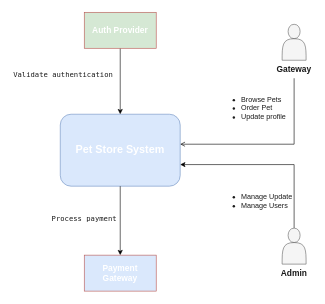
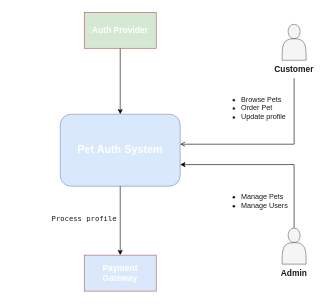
- <mxCell id="16" value="&lt;h3&gt;&lt;font color=&quot;#1a1a1a&quot;&gt;Gateway&lt;/font&gt;&lt;/h3&gt;" style="text;html=1;strokeColor=none;fillColor=none;align=center;verticalAlign=middle;whiteSpace=wrap;rounded=0;fontColor=#FFFFFF;" vertex="1" parent="14"><mxGeometry y="60" width="60" height="30" as="geometry" /></mxCell>
+ <mxCell id="16" value="&lt;h3&gt;&lt;font color=&quot;#1a1a1a&quot;&gt;Customer&lt;/font&gt;&lt;/h3&gt;" style="text;html=1;strokeColor=none;fillColor=none;align=center;verticalAlign=middle;whiteSpace=wrap;rounded=0;fontColor=#FFFFFF;" vertex="1" parent="14"><mxGeometry y="60" width="60" height="30" as="geometry" /></mxCell>
- <mxCell id="8" value="&lt;p style=&quot;line-height: 1.2;&quot;&gt;&lt;/p&gt;&lt;pre&gt;&lt;font color=&quot;#1a1a1a&quot;&gt;Validate &lt;/font&gt;&lt;font color=&quot;#1a1a1a&quot;&gt;authentication&lt;/font&gt;&lt;/pre&gt;&lt;p&gt;&lt;/p&gt;" style="text;html=1;align=left;verticalAlign=middle;resizable=0;points=[];autosize=1;strokeColor=none;fillColor=none;fontColor=#FFFFFF;" vertex="1" parent="6"><mxGeometry y="80" width="190" height="50" as="geometry" /></mxCell>
- <mxCell id="2" value="&lt;h2&gt;&lt;font color=&quot;#ffffff&quot;&gt;Pet Store System&lt;/font&gt;&lt;/h2&gt;" style="rounded=1;whiteSpace=wrap;html=1;fillColor=#dae8fc;strokeColor=#6c8ebf;" vertex="1" parent="1"><mxGeometry x="100" y="190" width="200" height="120" as="geometry" /></mxCell>
+ <mxCell id="2" value="&lt;h2&gt;&lt;font color=&quot;#ffffff&quot;&gt;Pet Auth System&lt;/font&gt;&lt;/h2&gt;" style="rounded=1;whiteSpace=wrap;html=1;fillColor=#dae8fc;strokeColor=#6c8ebf;" vertex="1" parent="1"><mxGeometry x="100" y="190" width="200" height="120" as="geometry" /></mxCell>
- <mxCell id="22" value="&lt;ul&gt;&lt;li&gt;Manage Update&lt;/li&gt;&lt;li&gt;Manage Users&lt;/li&gt;&lt;/ul&gt;" style="text;html=1;align=left;verticalAlign=middle;resizable=0;points=[];autosize=1;strokeColor=none;fillColor=none;fontColor=#1A1A1A;" vertex="1" parent="18"><mxGeometry width="140" height="70" as="geometry" /></mxCell>
+ <mxCell id="22" value="&lt;ul&gt;&lt;li&gt;Manage Pets&lt;/li&gt;&lt;li&gt;Manage Users&lt;/li&gt;&lt;/ul&gt;" style="text;html=1;align=left;verticalAlign=middle;resizable=0;points=[];autosize=1;strokeColor=none;fillColor=none;fontColor=#1A1A1A;" vertex="1" parent="18"><mxGeometry width="140" height="70" as="geometry" /></mxCell>
- <mxCell id="12" value="&lt;p style=&quot;line-height: 1.2;&quot;&gt;&lt;/p&gt;&lt;pre&gt;&lt;font color=&quot;#1a1a1a&quot;&gt;Process payment&lt;/font&gt;&lt;/pre&gt;&lt;p&gt;&lt;/p&gt;" style="text;html=1;align=left;verticalAlign=middle;resizable=0;points=[];autosize=1;strokeColor=none;fillColor=none;fontColor=#FFFFFF;" vertex="1" parent="10"><mxGeometry width="130" height="50" as="geometry" /></mxCell>
+ <mxCell id="12" value="&lt;p style=&quot;line-height: 1.2;&quot;&gt;&lt;/p&gt;&lt;pre&gt;&lt;font color=&quot;#1a1a1a&quot;&gt;Process profile&lt;/font&gt;&lt;/pre&gt;&lt;p&gt;&lt;/p&gt;" style="text;html=1;align=left;verticalAlign=middle;resizable=0;points=[];autosize=1;strokeColor=none;fillColor=none;fontColor=#FFFFFF;" vertex="1" parent="10"><mxGeometry width="130" height="50" as="geometry" /></mxCell>
